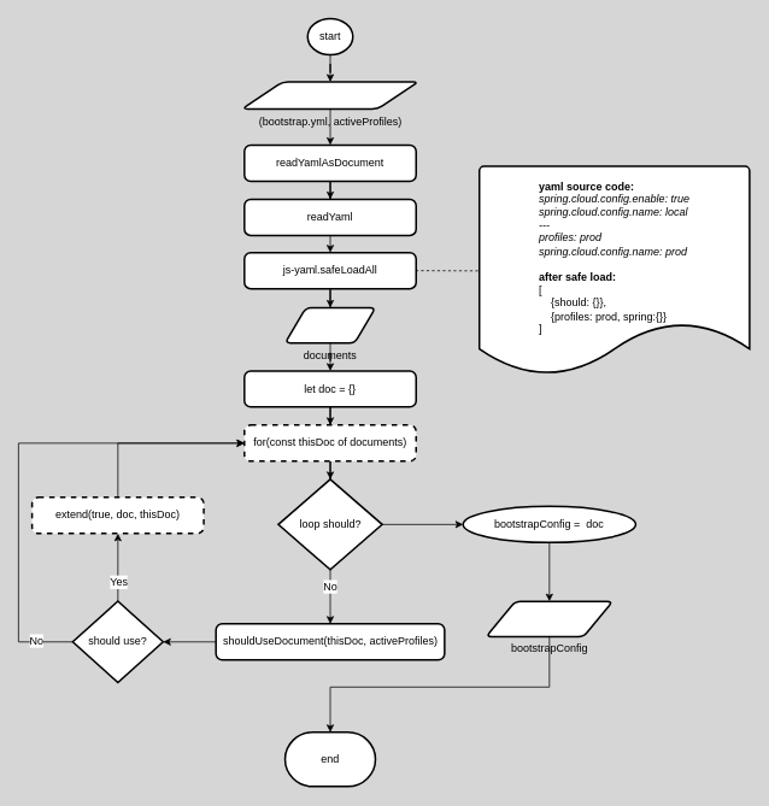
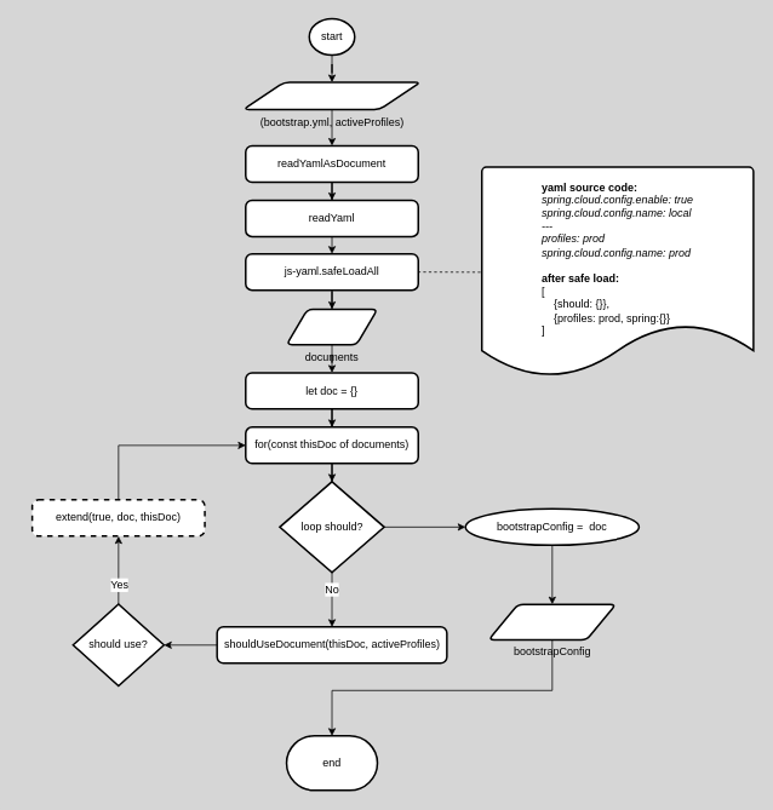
- <mxCell id="17" value="for(const thisDoc of documents)" style="rounded=1;whiteSpace=wrap;html=1;absoluteArcSize=1;arcSize=14;strokeWidth=2;dashed=1;" vertex="1" parent="1"><mxGeometry x="270" y="470" width="190" height="40" as="geometry" /></mxCell>
+ <mxCell id="17" value="for(const thisDoc of documents)" style="rounded=1;whiteSpace=wrap;html=1;absoluteArcSize=1;arcSize=14;strokeWidth=2;" vertex="1" parent="1"><mxGeometry x="270" y="470" width="190" height="40" as="geometry" /></mxCell>
- <mxCell id="26" value="" style="edgeStyle=orthogonalEdgeStyle;rounded=0;orthogonalLoop=1;jettySize=auto;html=1;entryX=0;entryY=0.5;entryDx=0;entryDy=0;" edge="1" parent="1" source="28" target="17"><mxGeometry relative="1" as="geometry"><mxPoint x="0" y="710" as="targetPoint" /><Array as="points"><mxPoint x="20" y="710" /><mxPoint x="20" y="490" /></Array></mxGeometry></mxCell>
- <mxCell id="27" value="No" style="text;html=1;resizable=0;points=[];align=center;verticalAlign=middle;labelBackgroundColor=#ffffff;" vertex="1" connectable="0" parent="26"><mxGeometry x="-0.845" y="-2" relative="1" as="geometry"><mxPoint as="offset" /></mxGeometry></mxCell>
